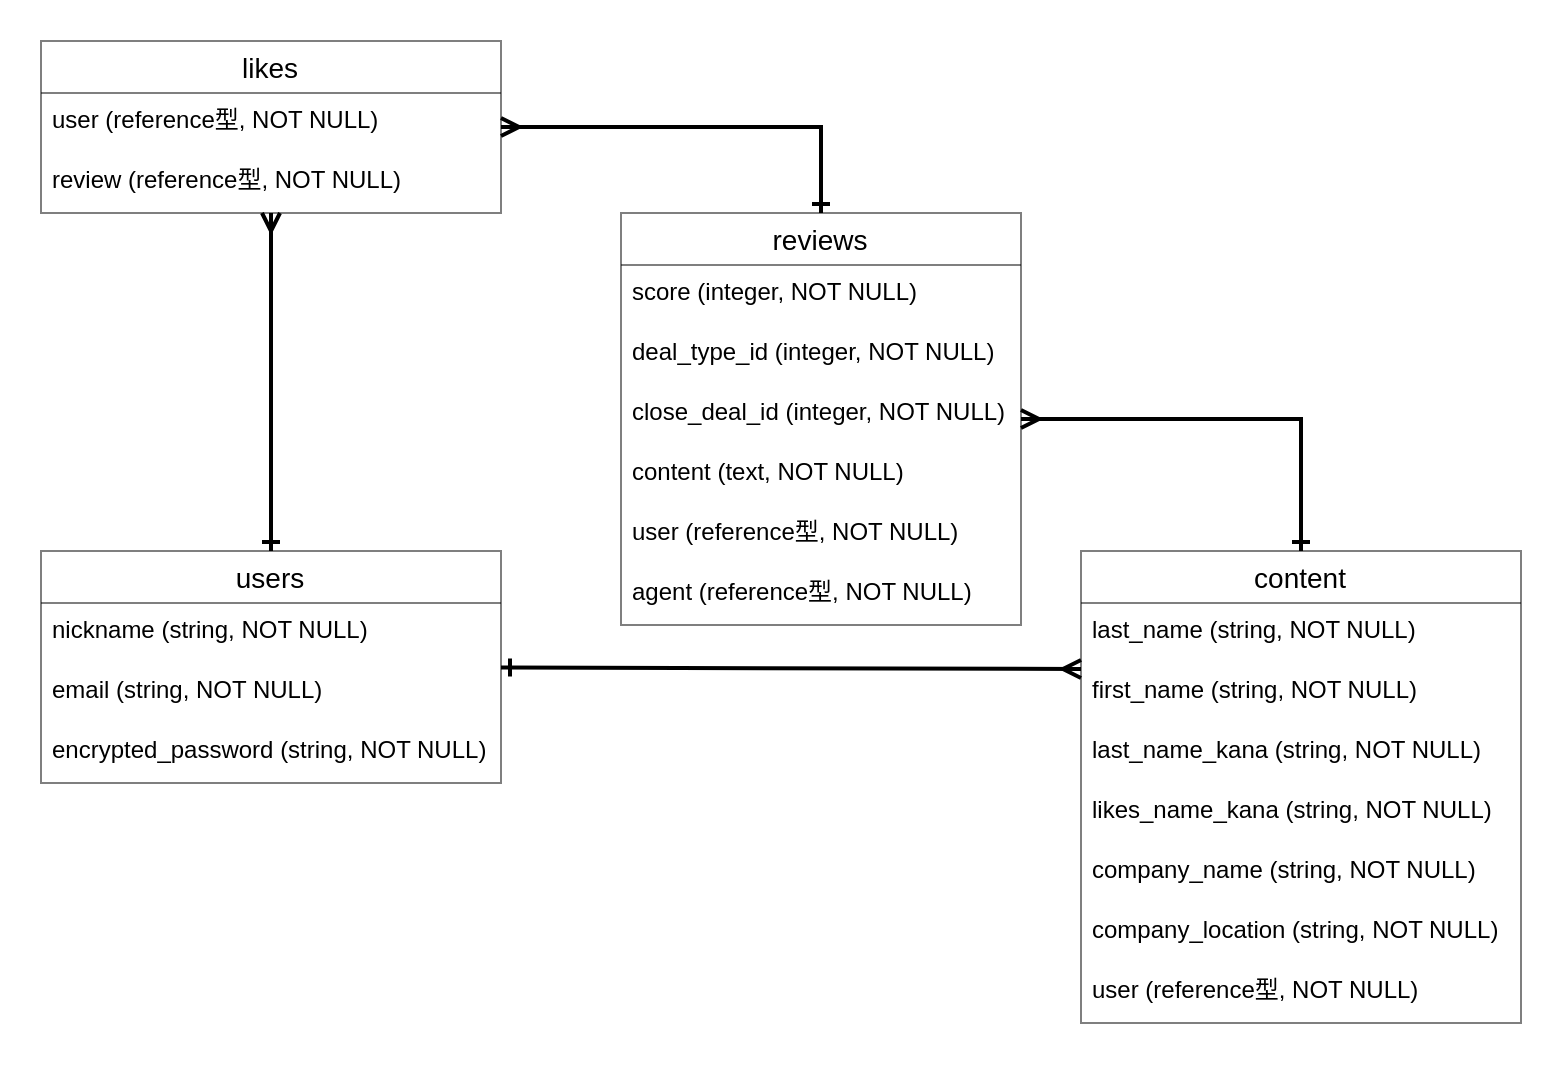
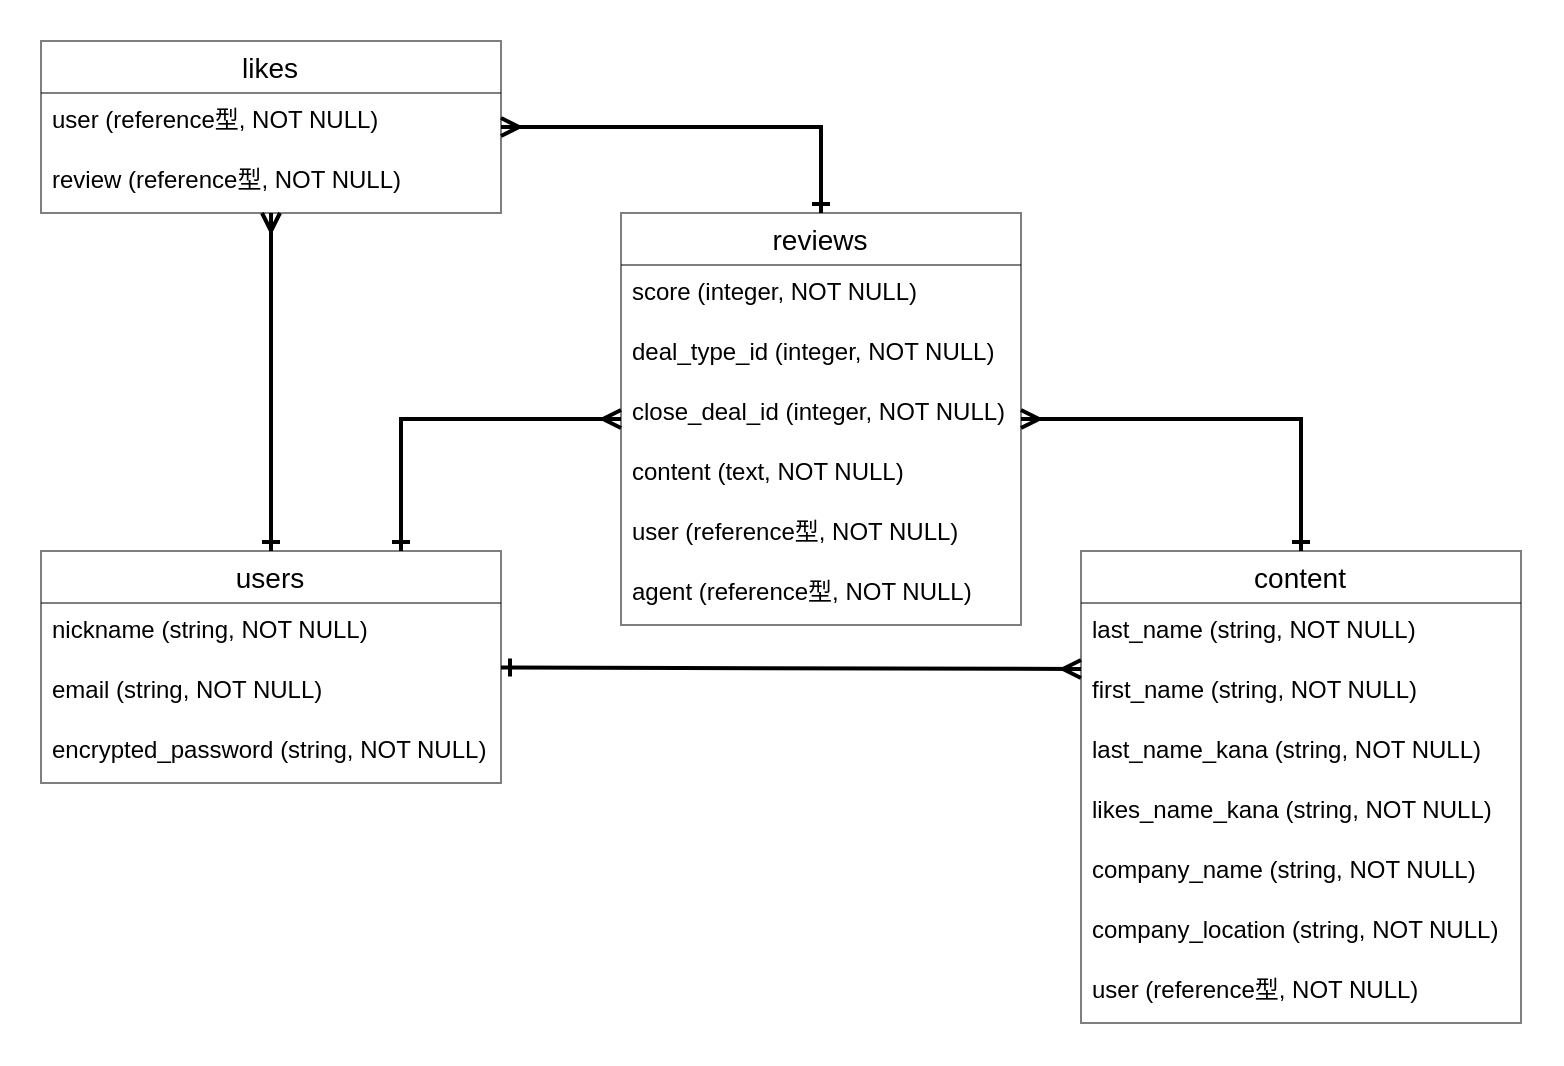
+ <mxCell id="21" value="" style="edgeStyle=elbowEdgeStyle;fontSize=12;html=1;endArrow=ERmany;startArrow=ERone;startFill=0;strokeWidth=2;rounded=0;" parent="1" source="2" target="6" edge="1"><mxGeometry width="100" height="100" relative="1" as="geometry"><mxPoint x="240" y="156" as="sourcePoint" /><mxPoint x="270" y="156" as="targetPoint" /><Array as="points"><mxPoint x="200" y="209" /></Array></mxGeometry></mxCell>
